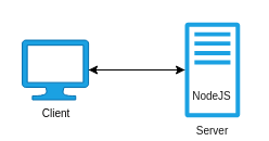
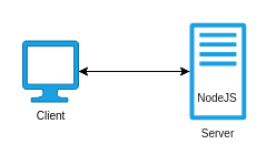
- <mxCell id="3" value="&lt;font color=&quot;#030202&quot; style=&quot;font-size: 10px;&quot;&gt;Client&lt;/font&gt;" style="sketch=0;aspect=fixed;pointerEvents=1;shadow=0;dashed=0;html=1;strokeColor=#006EAF;labelPosition=center;verticalLabelPosition=bottom;verticalAlign=top;align=center;fillColor=#1ba1e2;shape=mxgraph.azure.computer;fontColor=#ffffff;fontSize=10;" vertex="1" parent="1"><mxGeometry x="20" y="36.5" width="61.11" height="55" as="geometry" /></mxCell>
+ <mxCell id="3" value="&lt;font color=&quot;#030202&quot; style=&quot;font-size: 10px;&quot;&gt;Client&lt;/font&gt;" style="sketch=0;aspect=fixed;pointerEvents=1;shadow=0;dashed=0;html=1;strokeColor=#006EAF;labelPosition=center;verticalLabelPosition=bottom;verticalAlign=top;align=center;fillColor=#1ba1e2;shape=mxgraph.azure.computer;fontColor=#ffffff;fontSize=10;" vertex="1" parent="1"><mxGeometry x="20" y="36.5" width="50" height="55" as="geometry" /></mxCell>
